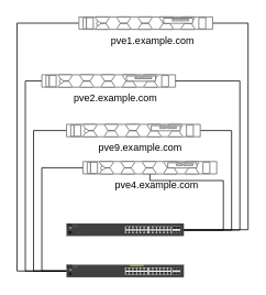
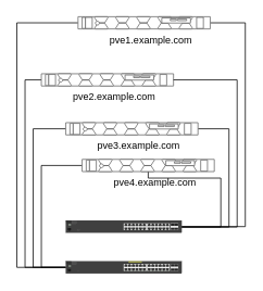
- <mxCell id="13" value="pve9.example.com" style="strokeColor=#666666;html=1;labelPosition=center;align=center;spacingLeft=15;shadow=0;dashed=0;outlineConnect=0;shape=mxgraph.rack.dell.poweredge_r440;verticalLabelPosition=bottom;verticalAlign=top;" parent="1" vertex="1"><mxGeometry x="80" y="150" width="162" height="15" as="geometry" /></mxCell>
+ <mxCell id="13" value="pve3.example.com" style="strokeColor=#666666;html=1;labelPosition=center;align=center;spacingLeft=15;shadow=0;dashed=0;outlineConnect=0;shape=mxgraph.rack.dell.poweredge_r440;verticalLabelPosition=bottom;verticalAlign=top;" parent="1" vertex="1"><mxGeometry x="80" y="150" width="162" height="15" as="geometry" /></mxCell>
